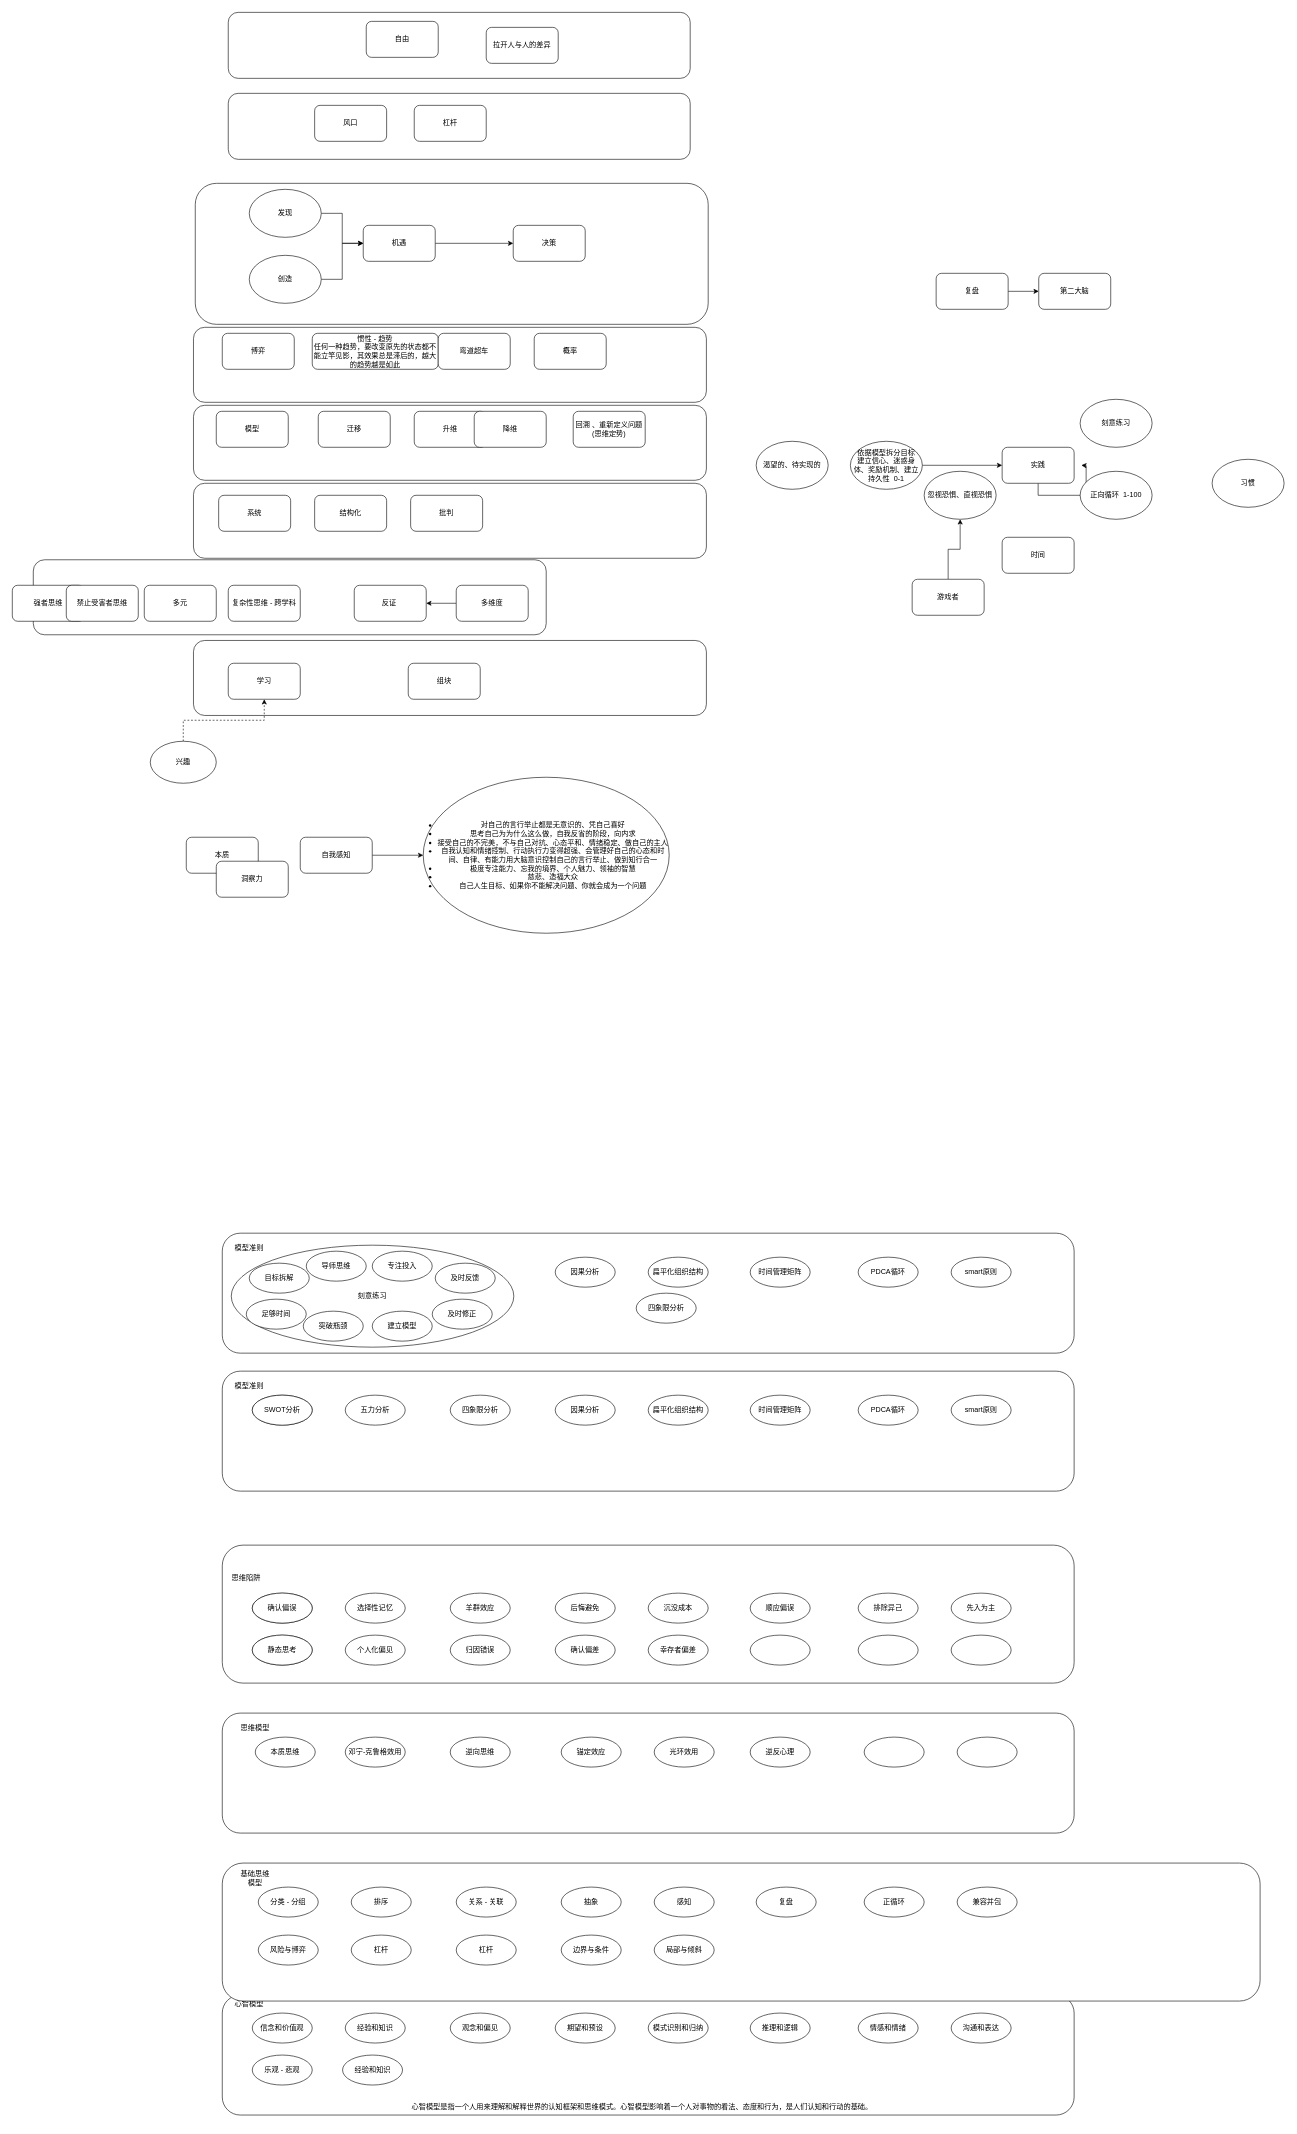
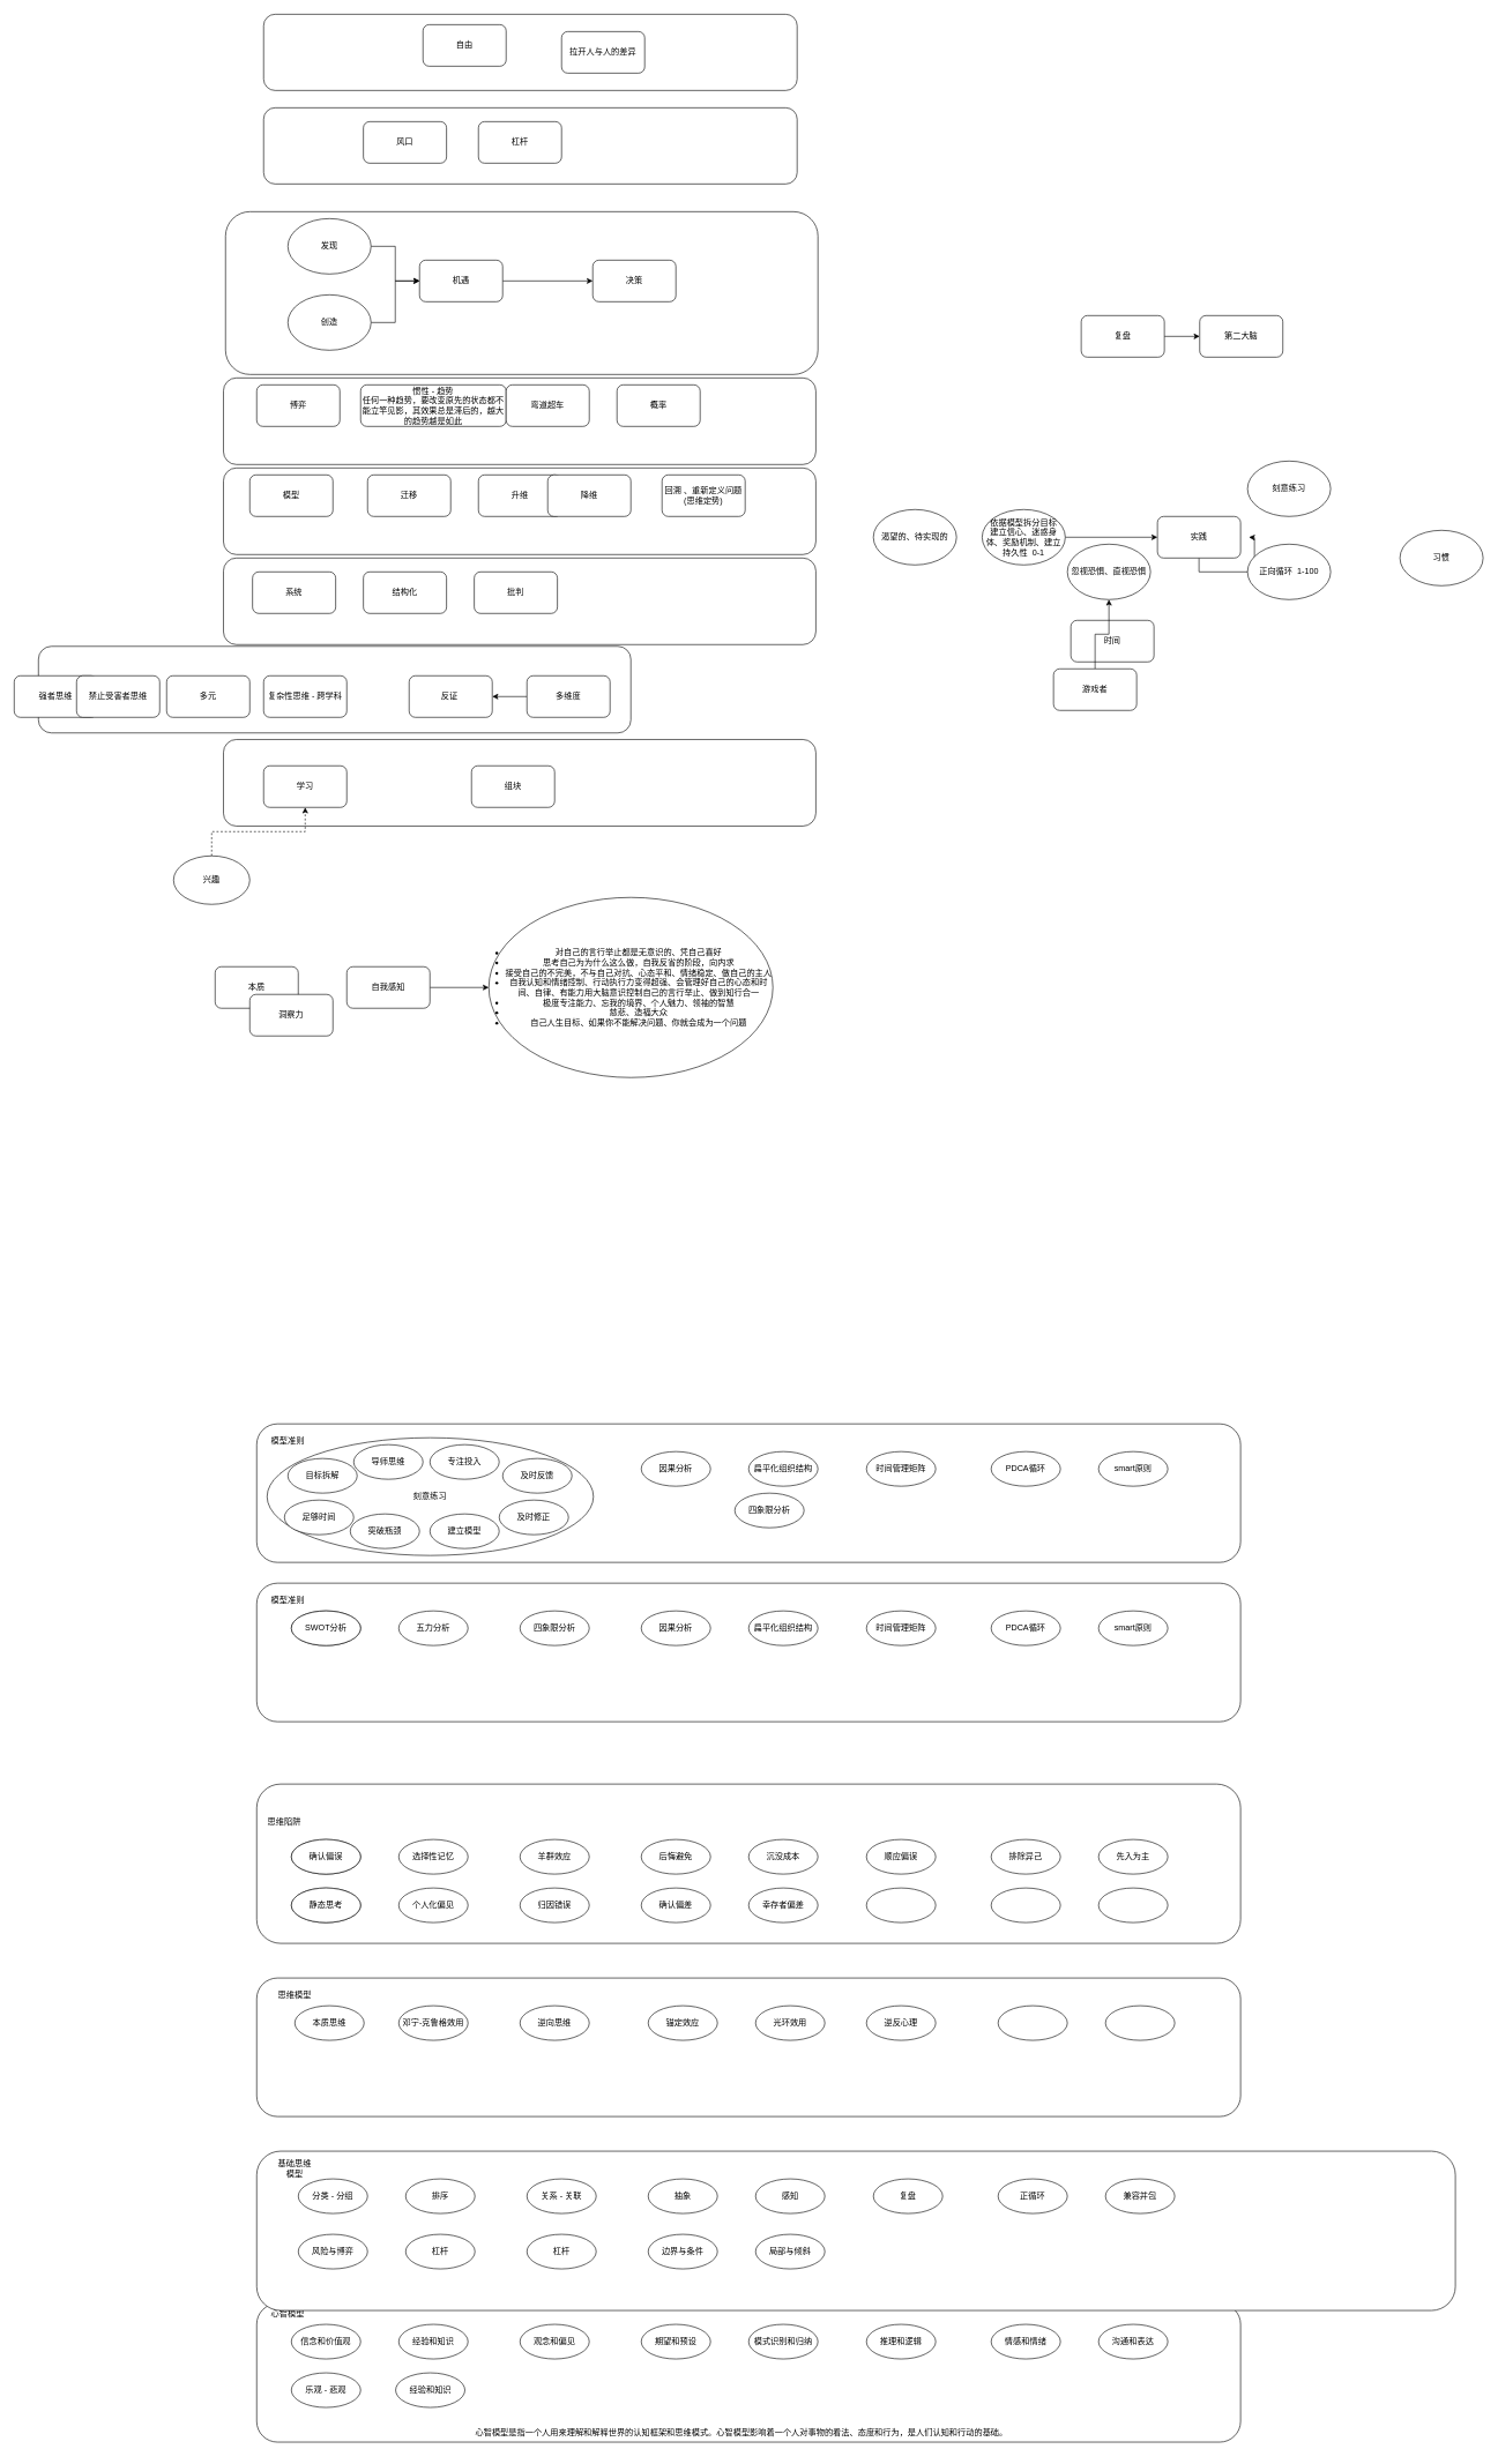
- <mxCell id="33" value="时间" style="rounded=1;whiteSpace=wrap;html=1;" parent="1" vertex="1"><mxGeometry x="1670" y="895" width="120" height="60" as="geometry" /></mxCell>
+ <mxCell id="33" value="时间" style="rounded=1;whiteSpace=wrap;html=1;" parent="1" vertex="1"><mxGeometry x="1545" y="895" width="120" height="60" as="geometry" /></mxCell>
